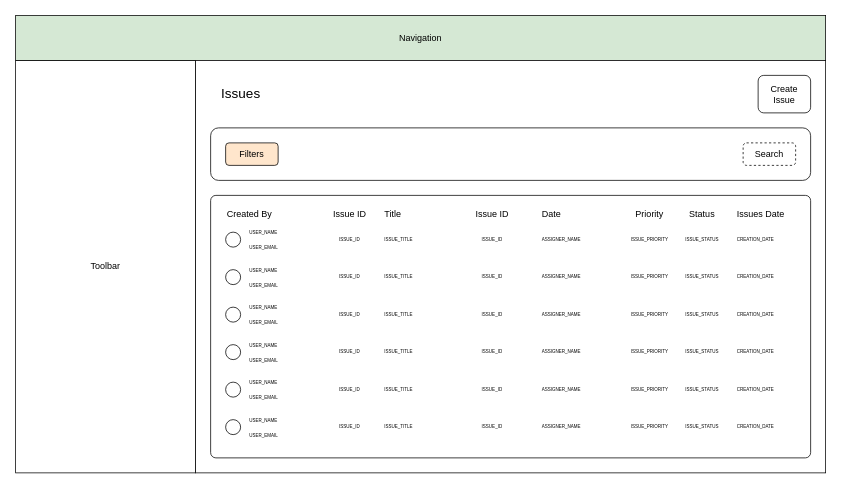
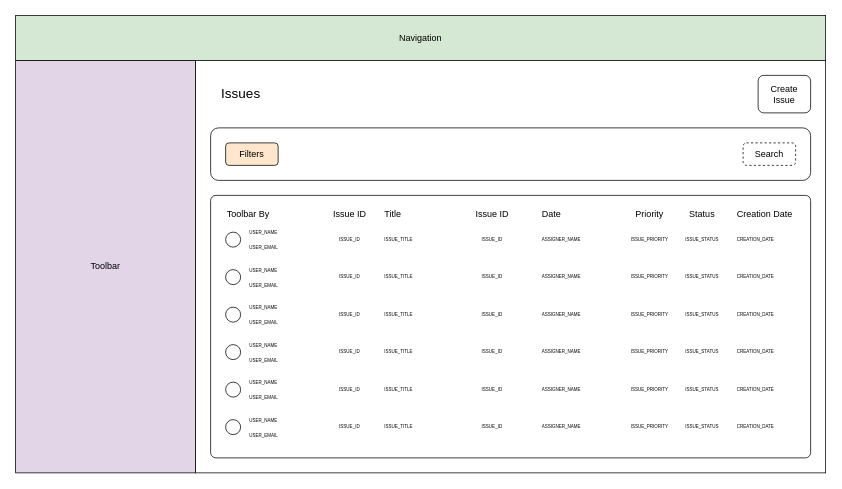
- <mxCell id="12" value="Created By" style="text;html=1;align=left;verticalAlign=middle;resizable=0;points=[];autosize=1;strokeColor=none;fillColor=none;fontSize=12;" vertex="1" parent="1"><mxGeometry x="300" y="270" width="80" height="30" as="geometry" /></mxCell>
+ <mxCell id="12" value="Toolbar By" style="text;html=1;align=left;verticalAlign=middle;resizable=0;points=[];autosize=1;strokeColor=none;fillColor=none;fontSize=12;" vertex="1" parent="1"><mxGeometry x="300" y="270" width="80" height="30" as="geometry" /></mxCell>
- <mxCell id="27" value="Issues Date" style="text;html=1;align=left;verticalAlign=middle;resizable=0;points=[];autosize=1;strokeColor=none;fillColor=none;fontSize=12;" vertex="1" parent="1"><mxGeometry x="980" y="270" width="100" height="30" as="geometry" /></mxCell>
+ <mxCell id="27" value="Creation Date" style="text;html=1;align=left;verticalAlign=middle;resizable=0;points=[];autosize=1;strokeColor=none;fillColor=none;fontSize=12;" vertex="1" parent="1"><mxGeometry x="980" y="270" width="100" height="30" as="geometry" /></mxCell>
- <mxCell id="2" value="Toolbar" style="rounded=0;whiteSpace=wrap;html=1;" parent="1" vertex="1"><mxGeometry x="20" y="80" width="240" height="550" as="geometry" /></mxCell>
+ <mxCell id="2" value="Toolbar" style="rounded=0;whiteSpace=wrap;html=1;fillColor=#e1d5e7;" parent="1" vertex="1"><mxGeometry x="20" y="80" width="240" height="550" as="geometry" /></mxCell>
